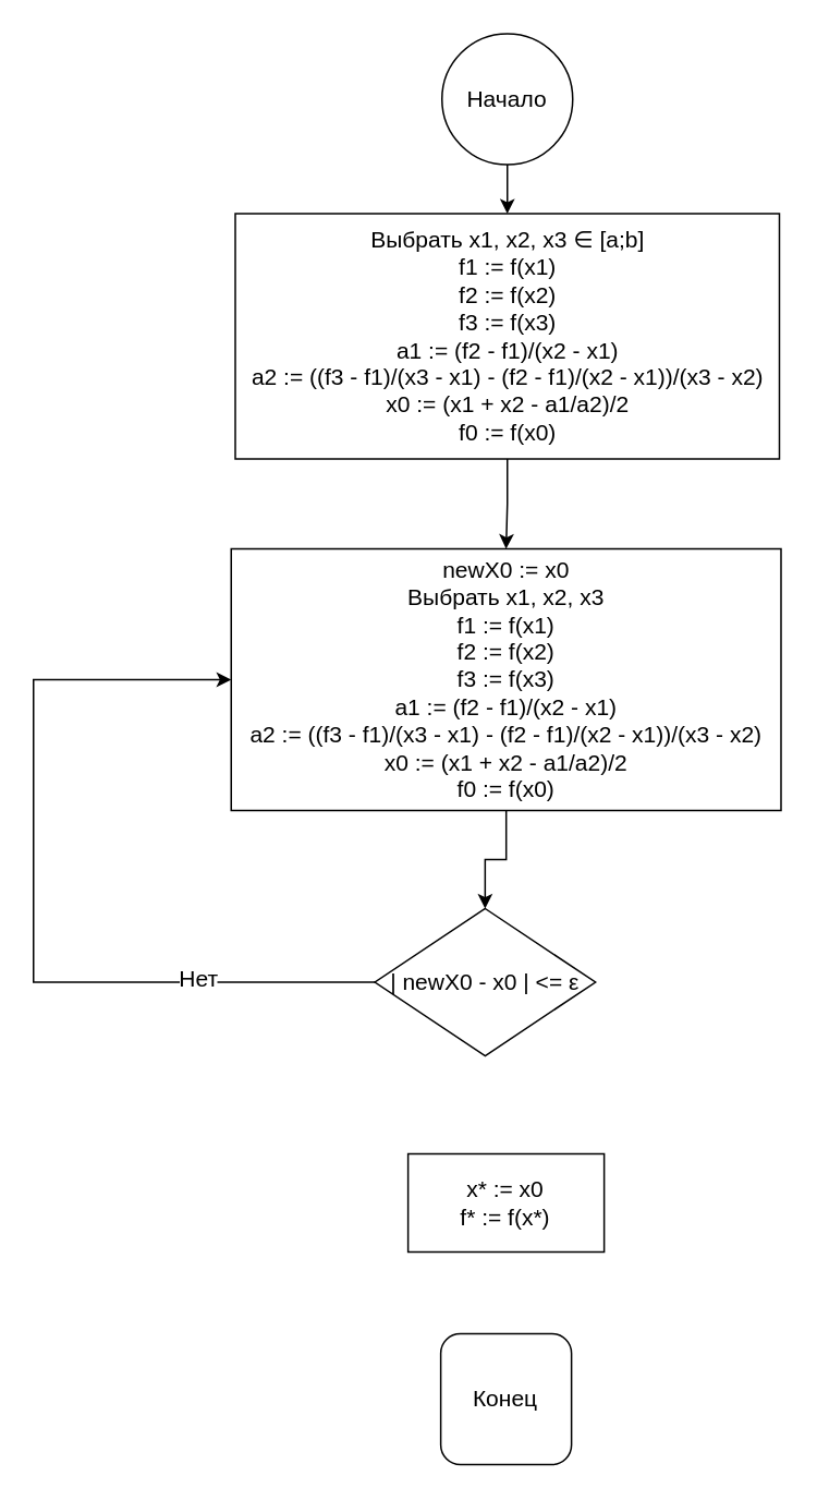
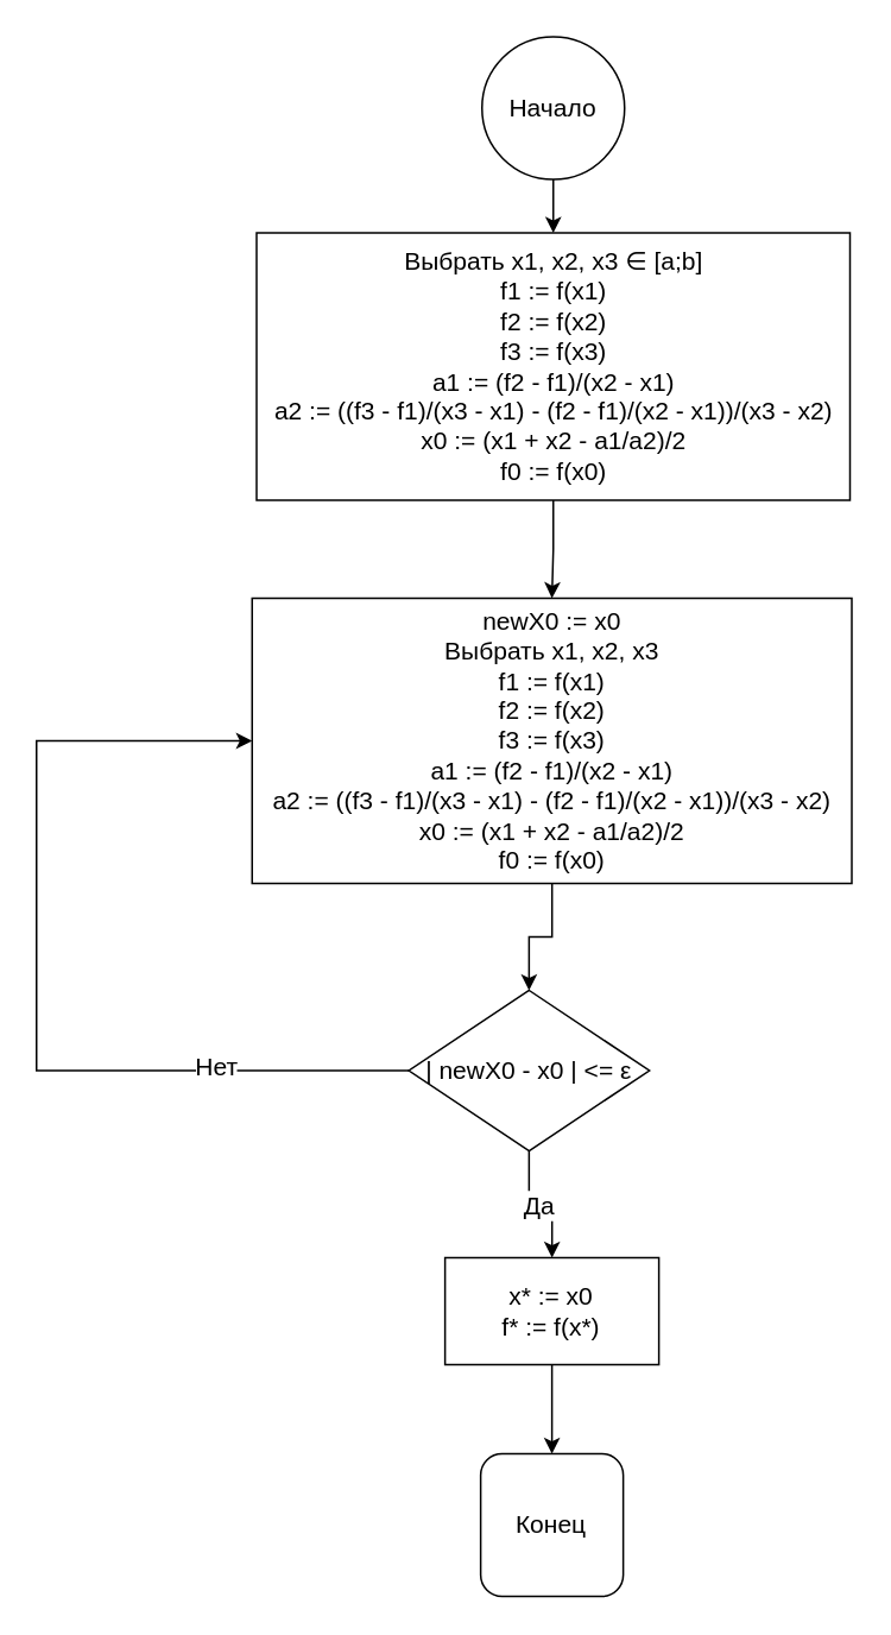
+ <mxCell id="9" style="edgeStyle=orthogonalEdgeStyle;rounded=0;orthogonalLoop=1;jettySize=auto;html=1;" edge="1" parent="1" source="13" target="15"><mxGeometry relative="1" as="geometry" /></mxCell>
+ <mxCell id="10" value="&lt;span style=&quot;font-size: 14px;&quot;&gt;Да&lt;/span&gt;" style="edgeLabel;html=1;align=center;verticalAlign=middle;resizable=0;points=[];" vertex="1" connectable="0" parent="9"><mxGeometry x="-0.033" relative="1" as="geometry"><mxPoint as="offset" /></mxGeometry></mxCell>
+ <mxCell id="14" style="edgeStyle=orthogonalEdgeStyle;rounded=0;orthogonalLoop=1;jettySize=auto;html=1;" edge="1" parent="1" source="15" target="6"><mxGeometry relative="1" as="geometry" /></mxCell>
